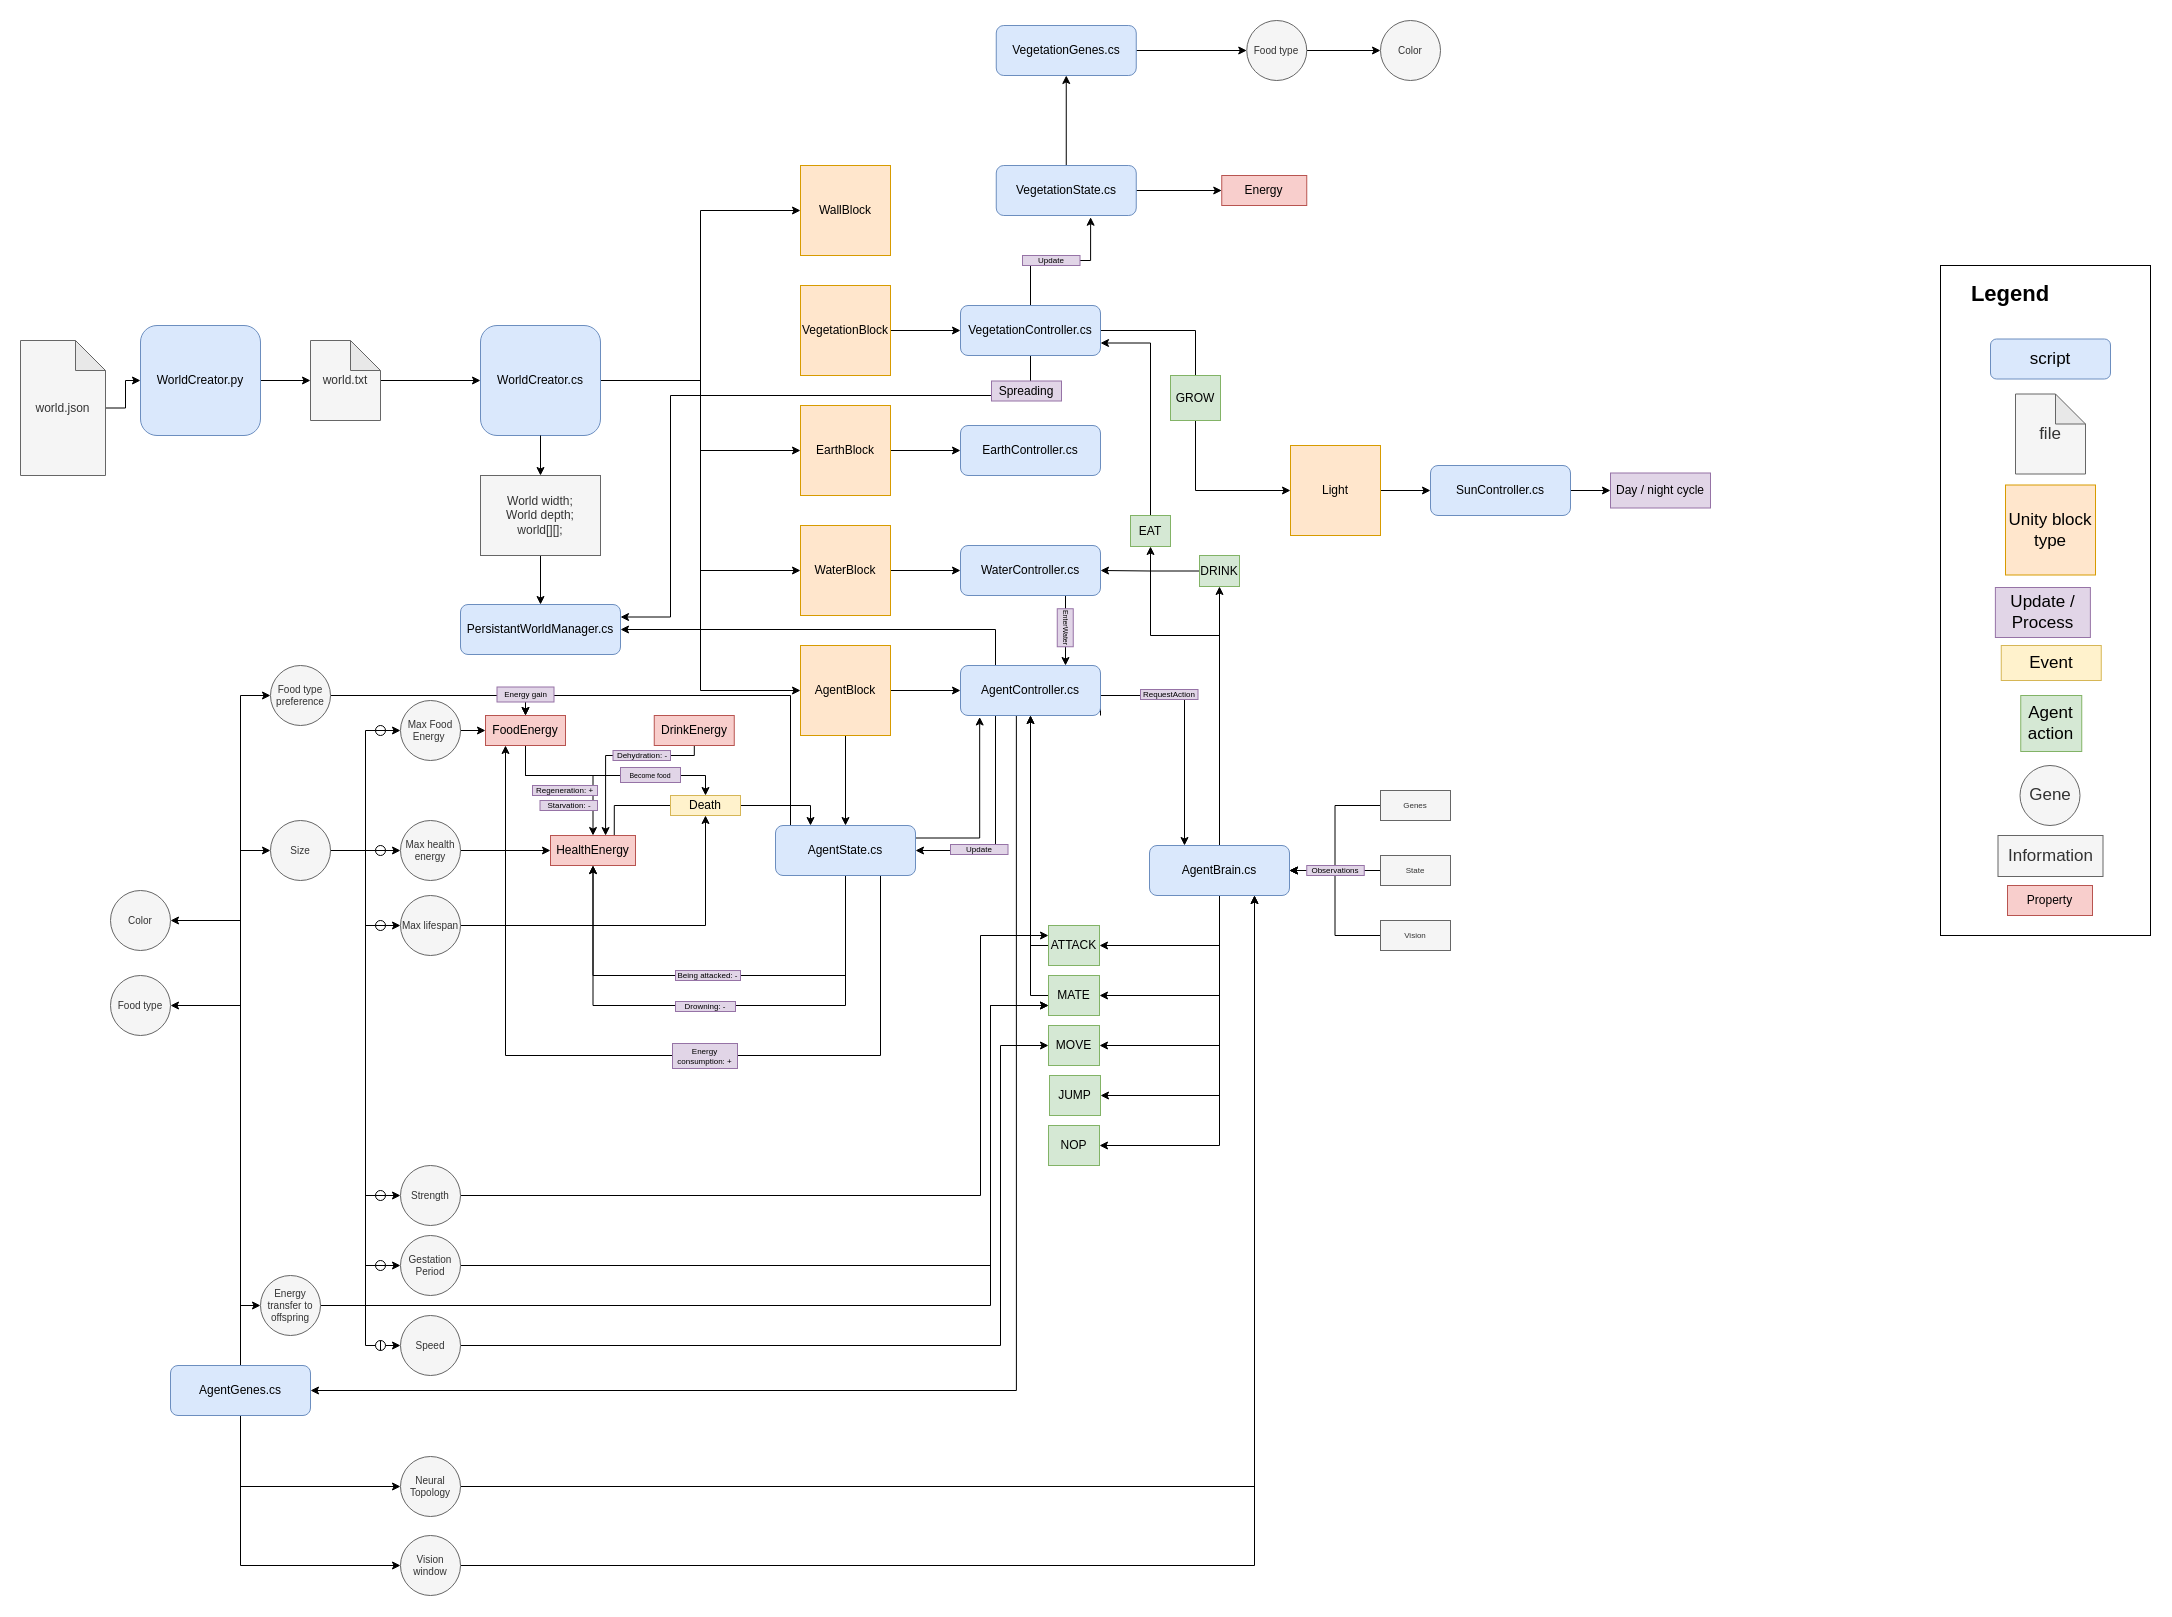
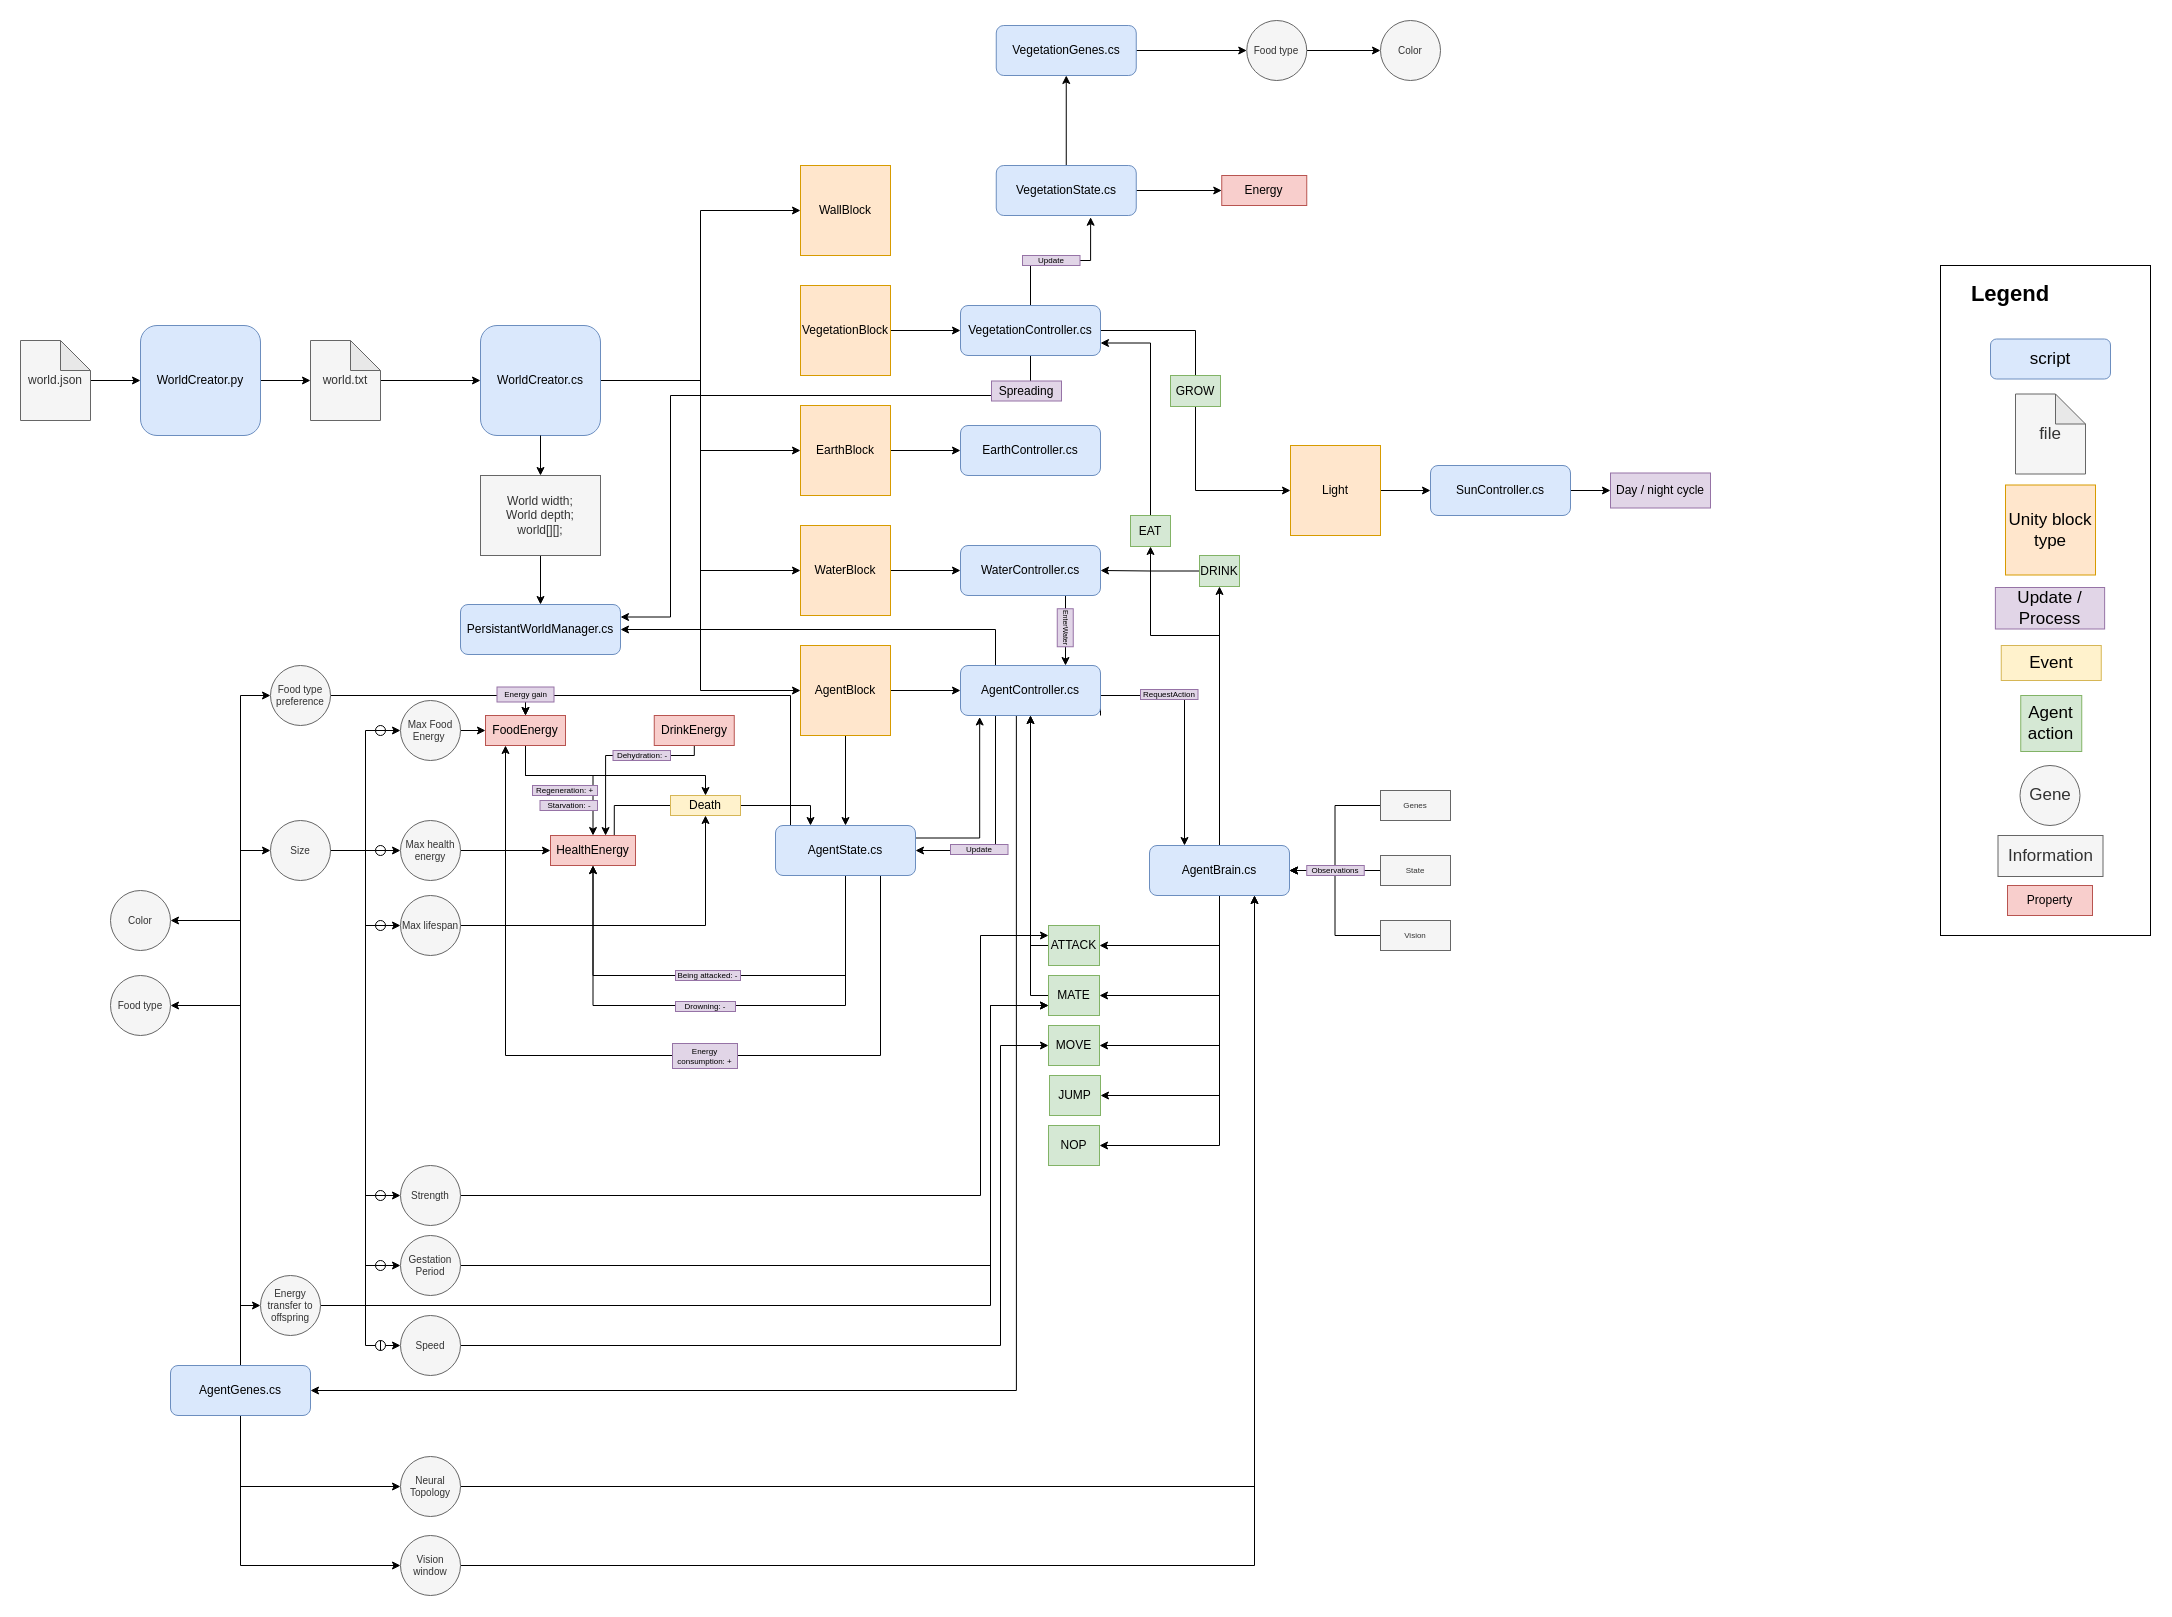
- <mxCell id="51" value="GROW" style="rounded=0;whiteSpace=wrap;html=1;fillColor=#d5e8d4;strokeColor=#82b366;" vertex="1" parent="1"><mxGeometry x="1170" y="375" width="50" height="45" as="geometry" /></mxCell>
+ <mxCell id="51" value="GROW" style="rounded=0;whiteSpace=wrap;html=1;fillColor=#d5e8d4;strokeColor=#82b366;" vertex="1" parent="1"><mxGeometry x="1170" y="375" width="50" height="31" as="geometry" /></mxCell>
- <mxCell id="14" value="world.json" style="shape=note;whiteSpace=wrap;html=1;backgroundOutline=1;darkOpacity=0.05;fillColor=#f5f5f5;strokeColor=#666666;fontColor=#333333;" vertex="1" parent="1"><mxGeometry x="20" y="340" width="85" height="135" as="geometry" /></mxCell>
+ <mxCell id="14" value="world.json" style="shape=note;whiteSpace=wrap;html=1;backgroundOutline=1;darkOpacity=0.05;fillColor=#f5f5f5;strokeColor=#666666;fontColor=#333333;" vertex="1" parent="1"><mxGeometry x="20" y="340" width="70" height="80" as="geometry" /></mxCell>
- <mxCell id="162" value="Update / Process" style="rounded=0;whiteSpace=wrap;html=1;fillColor=#e1d5e7;strokeColor=#9673a6;fontSize=17;" vertex="1" parent="156"><mxGeometry x="54.88" y="322" width="95" height="50" as="geometry" /></mxCell>
+ <mxCell id="162" value="Update / Process" style="rounded=0;whiteSpace=wrap;html=1;fillColor=#e1d5e7;strokeColor=#9673a6;fontSize=17;" vertex="1" parent="156"><mxGeometry x="54.88" y="322" width="109.25" height="41.5" as="geometry" /></mxCell>
- <mxCell id="120" value="&lt;font style=&quot;font-size: 7px&quot;&gt;Become food&lt;/font&gt;" style="rounded=0;whiteSpace=wrap;html=1;fillColor=#e1d5e7;strokeColor=#9673a6;fontSize=8;" vertex="1" parent="1"><mxGeometry x="620" y="767" width="60" height="15" as="geometry" /></mxCell>
